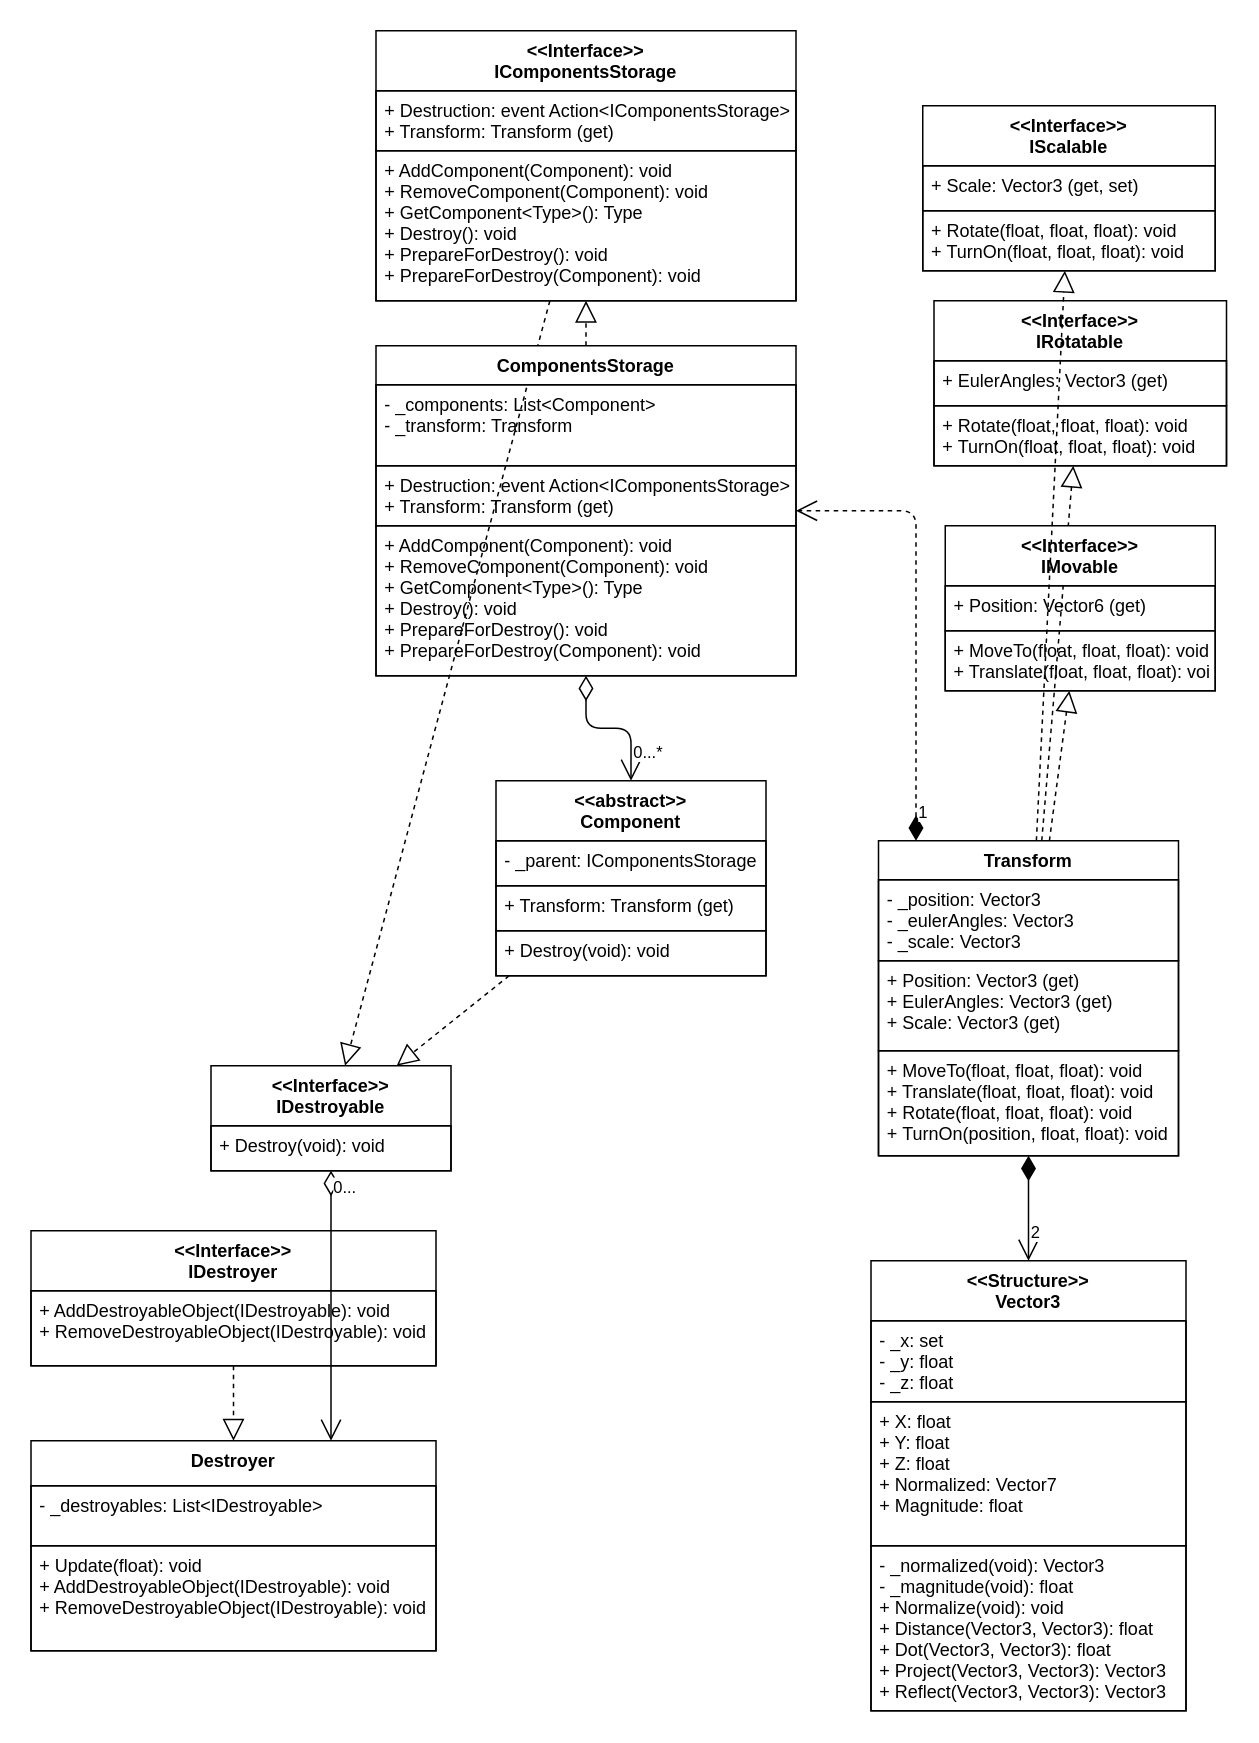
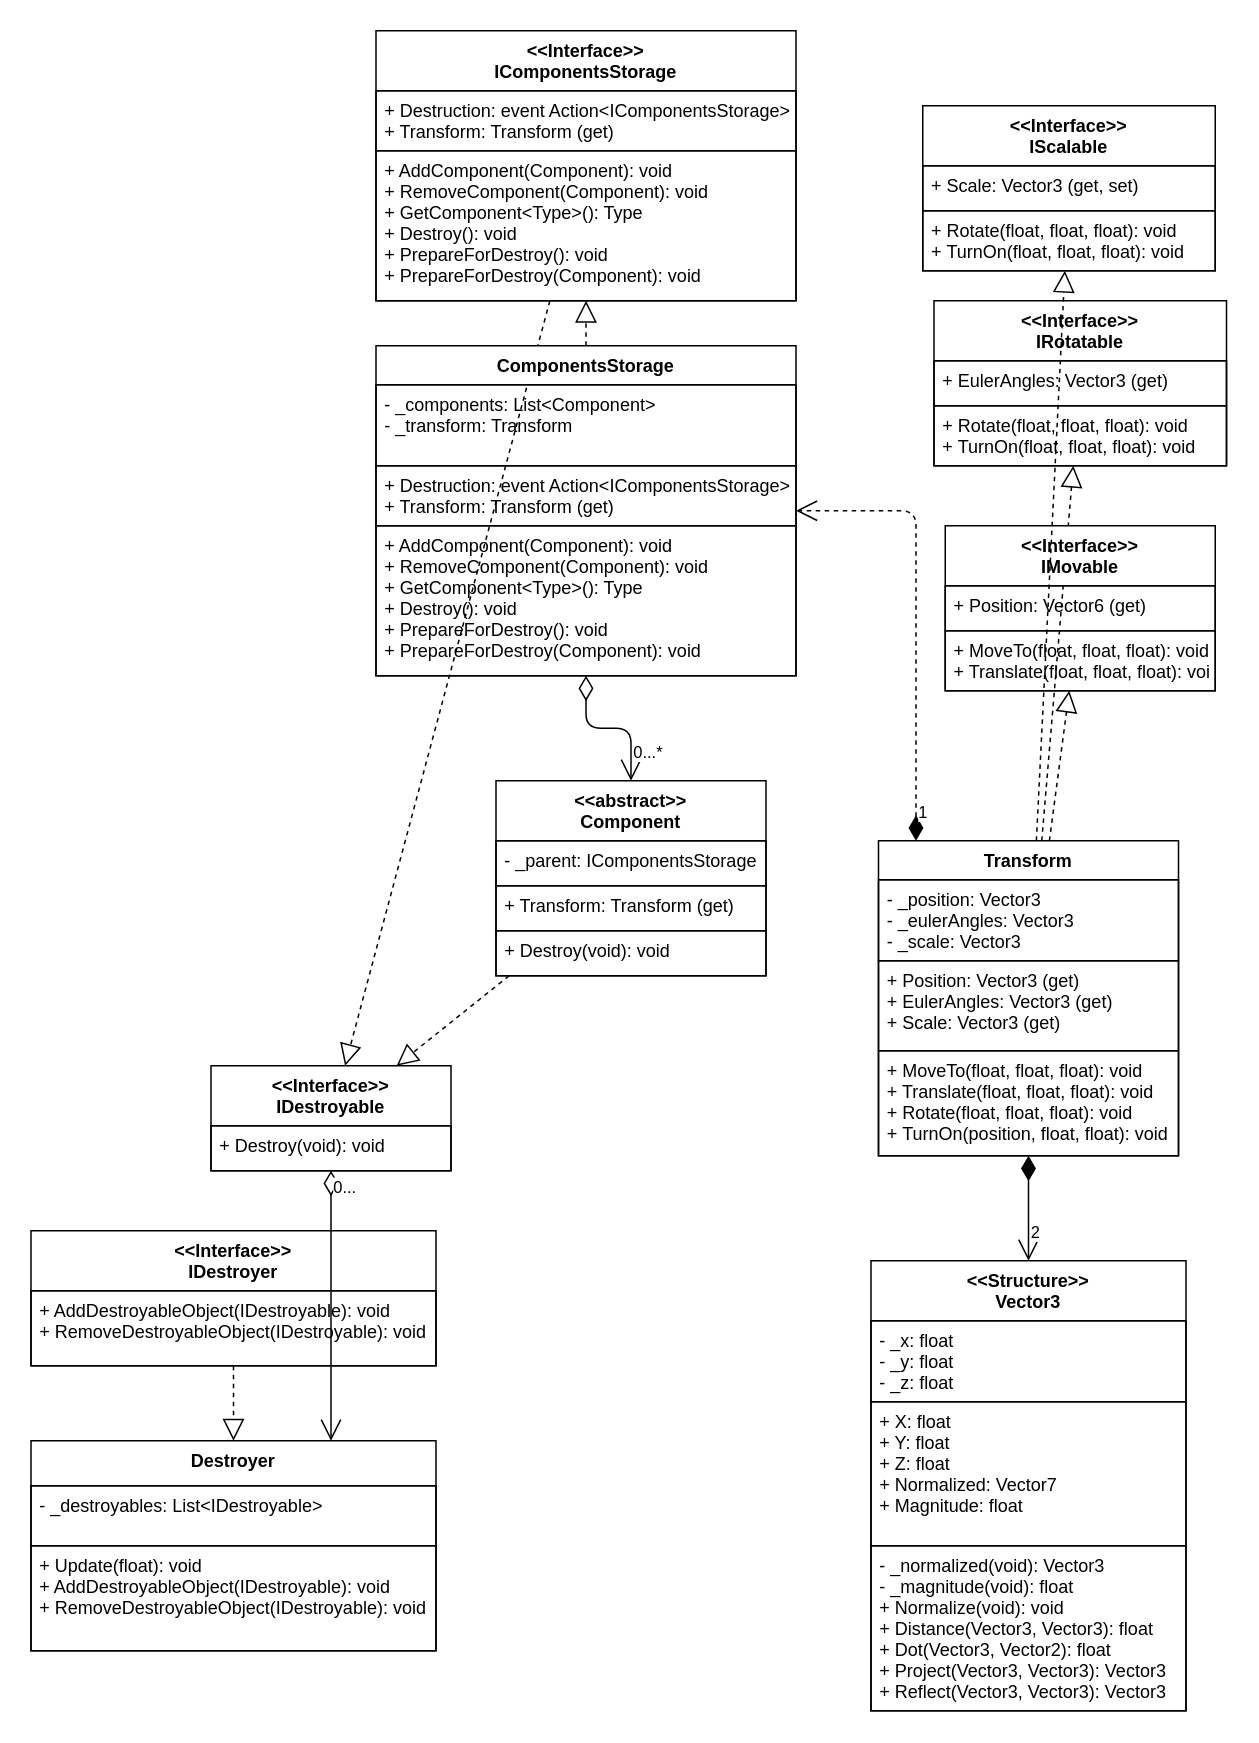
- <mxCell id="12" value="- _x: set&#10;- _y: float&#10;- _z: float" style="text;fillColor=none;align=left;verticalAlign=top;spacingLeft=4;spacingRight=4;overflow=hidden;rotatable=0;points=[[0,0.5],[1,0.5]];portConstraint=eastwest;strokeColor=#000000;" parent="11" vertex="1"><mxGeometry y="40" width="210" height="54" as="geometry" /></mxCell>
+ <mxCell id="12" value="- _x: float&#10;- _y: float&#10;- _z: float" style="text;fillColor=none;align=left;verticalAlign=top;spacingLeft=4;spacingRight=4;overflow=hidden;rotatable=0;points=[[0,0.5],[1,0.5]];portConstraint=eastwest;strokeColor=#000000;" parent="11" vertex="1"><mxGeometry y="40" width="210" height="54" as="geometry" /></mxCell>
- <mxCell id="14" value="- _normalized(void): Vector3&#10;- _magnitude(void): float&#10;+ Normalize(void): void&#10;+ Distance(Vector3, Vector3): float&#10;+ Dot(Vector3, Vector3): float&#10;+ Project(Vector3, Vector3): Vector3&#10;+ Reflect(Vector3, Vector3): Vector3&#10;&#10;" style="text;fillColor=none;align=left;verticalAlign=top;spacingLeft=4;spacingRight=4;overflow=hidden;rotatable=0;points=[[0,0.5],[1,0.5]];portConstraint=eastwest;strokeColor=#000000;" parent="11" vertex="1"><mxGeometry y="190" width="210" height="110" as="geometry" /></mxCell>
+ <mxCell id="14" value="- _normalized(void): Vector3&#10;- _magnitude(void): float&#10;+ Normalize(void): void&#10;+ Distance(Vector3, Vector3): float&#10;+ Dot(Vector3, Vector2): float&#10;+ Project(Vector3, Vector3): Vector3&#10;+ Reflect(Vector3, Vector3): Vector3&#10;&#10;" style="text;fillColor=none;align=left;verticalAlign=top;spacingLeft=4;spacingRight=4;overflow=hidden;rotatable=0;points=[[0,0.5],[1,0.5]];portConstraint=eastwest;strokeColor=#000000;" parent="11" vertex="1"><mxGeometry y="190" width="210" height="110" as="geometry" /></mxCell>
